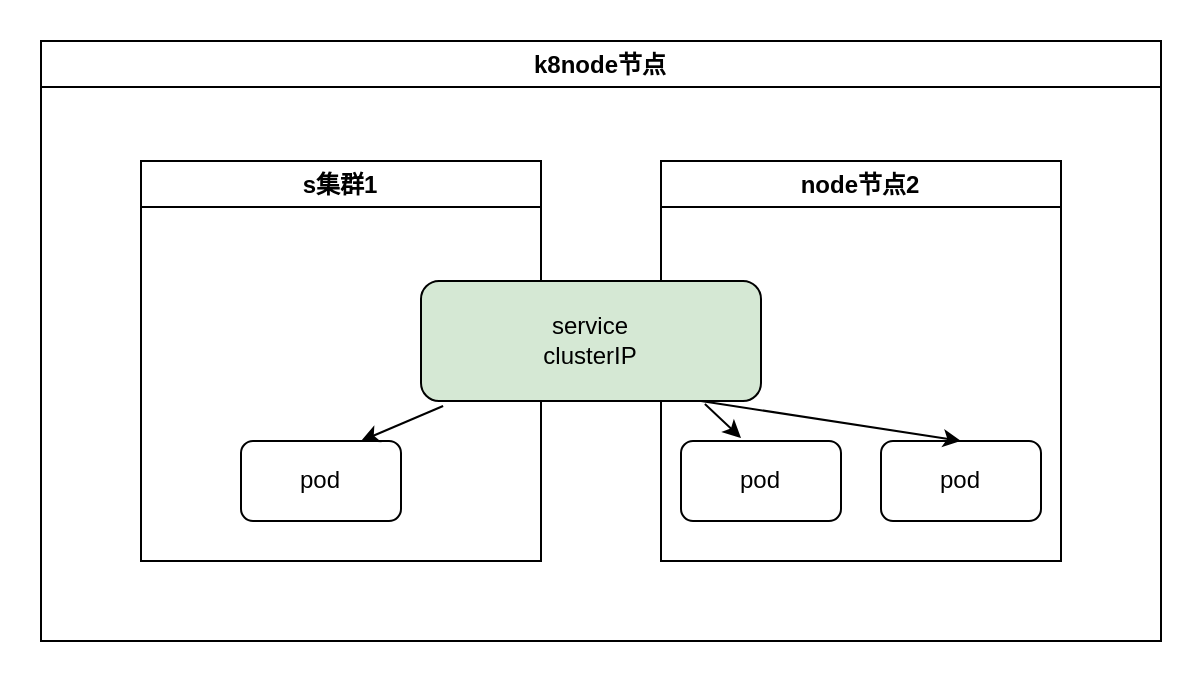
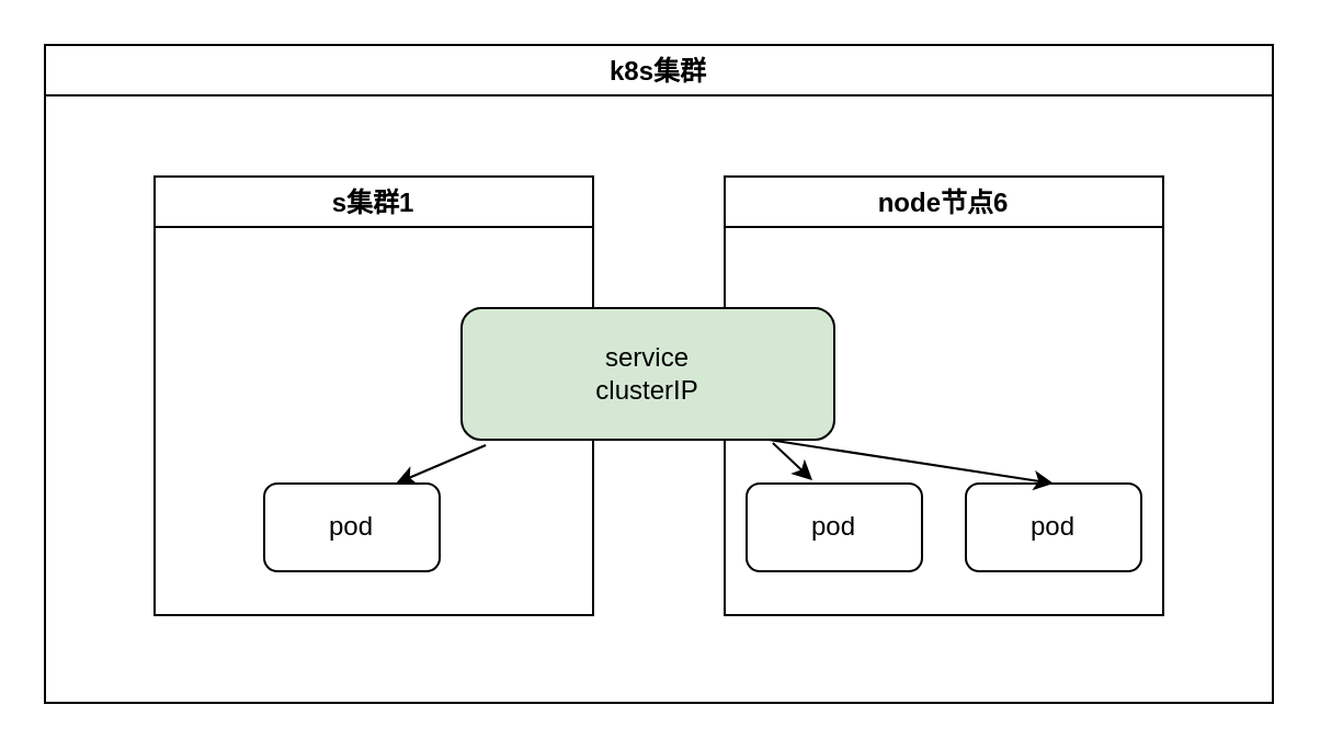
- <mxCell id="2" value="k8node节点" style="swimlane;" vertex="1" parent="1"><mxGeometry x="20" y="20" width="560" height="300" as="geometry" /></mxCell>
+ <mxCell id="2" value="k8s集群" style="swimlane;" vertex="1" parent="1"><mxGeometry x="20" y="20" width="560" height="300" as="geometry" /></mxCell>
- <mxCell id="5" value="node节点2" style="swimlane;" vertex="1" parent="1"><mxGeometry x="330" y="80" width="200" height="200" as="geometry" /></mxCell>
+ <mxCell id="5" value="node节点6" style="swimlane;" vertex="1" parent="1"><mxGeometry x="330" y="80" width="200" height="200" as="geometry" /></mxCell>
